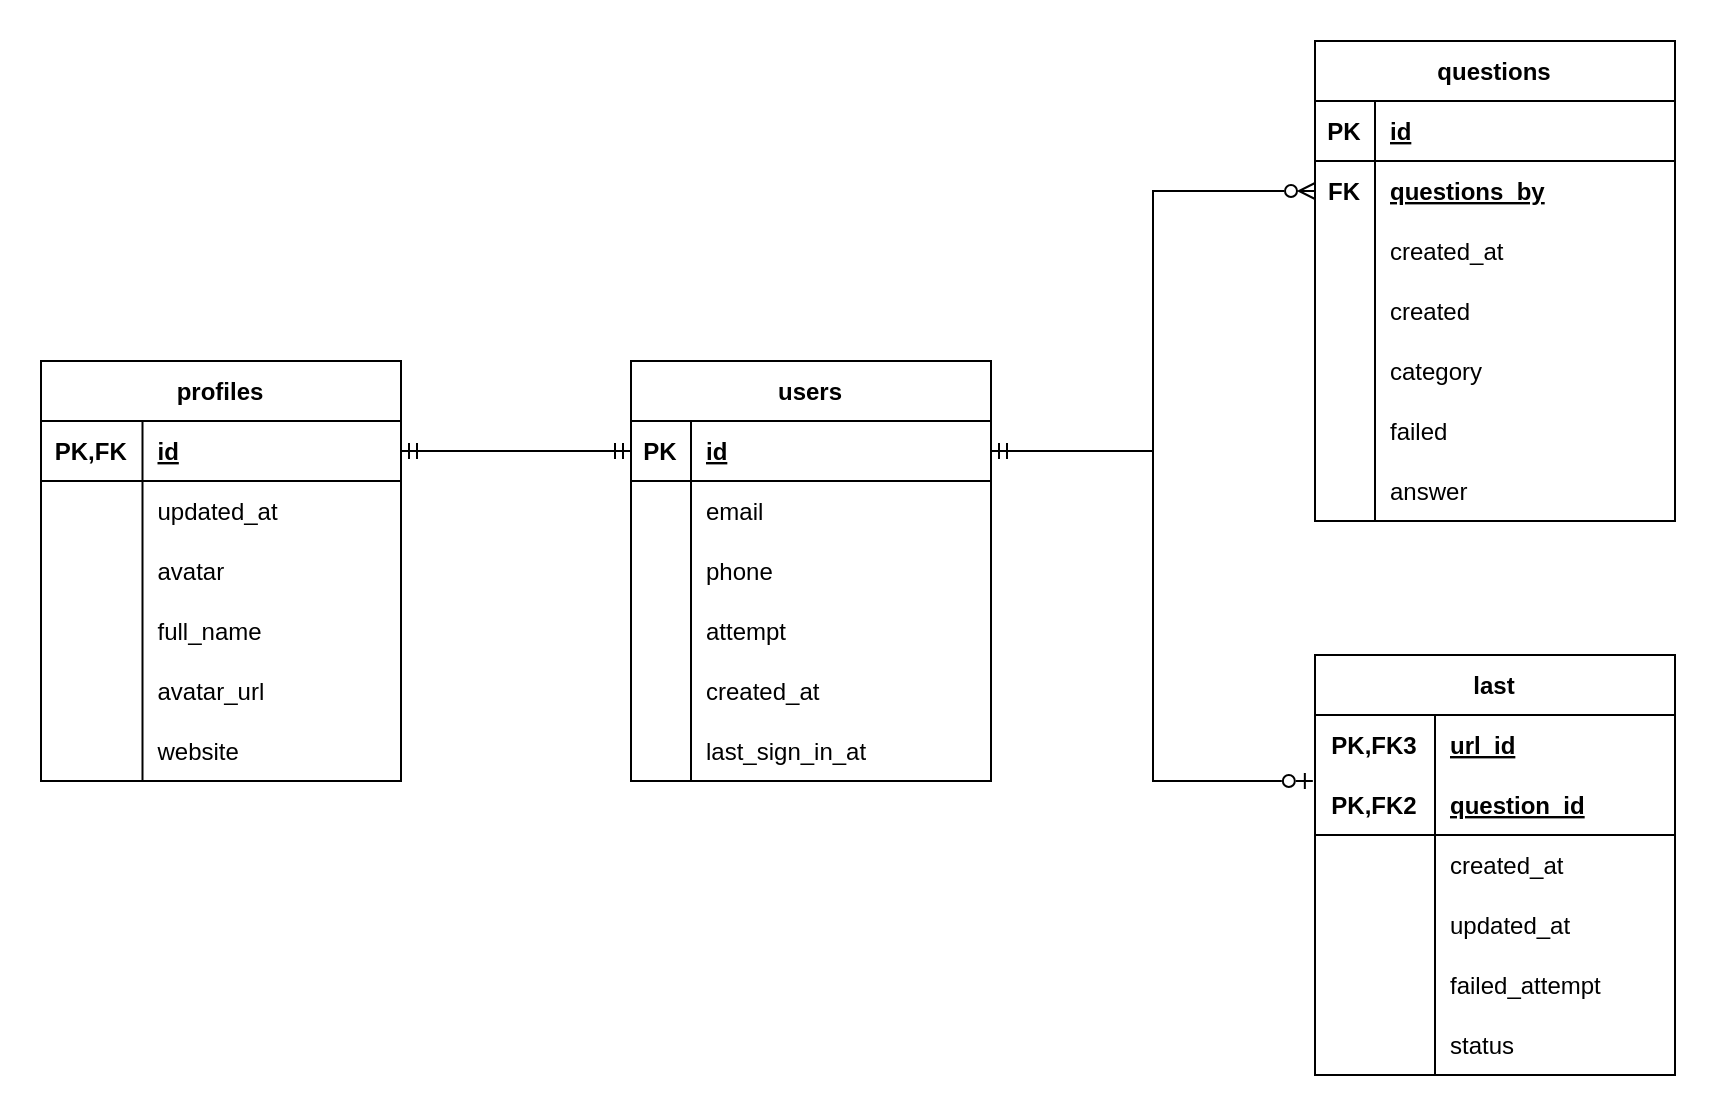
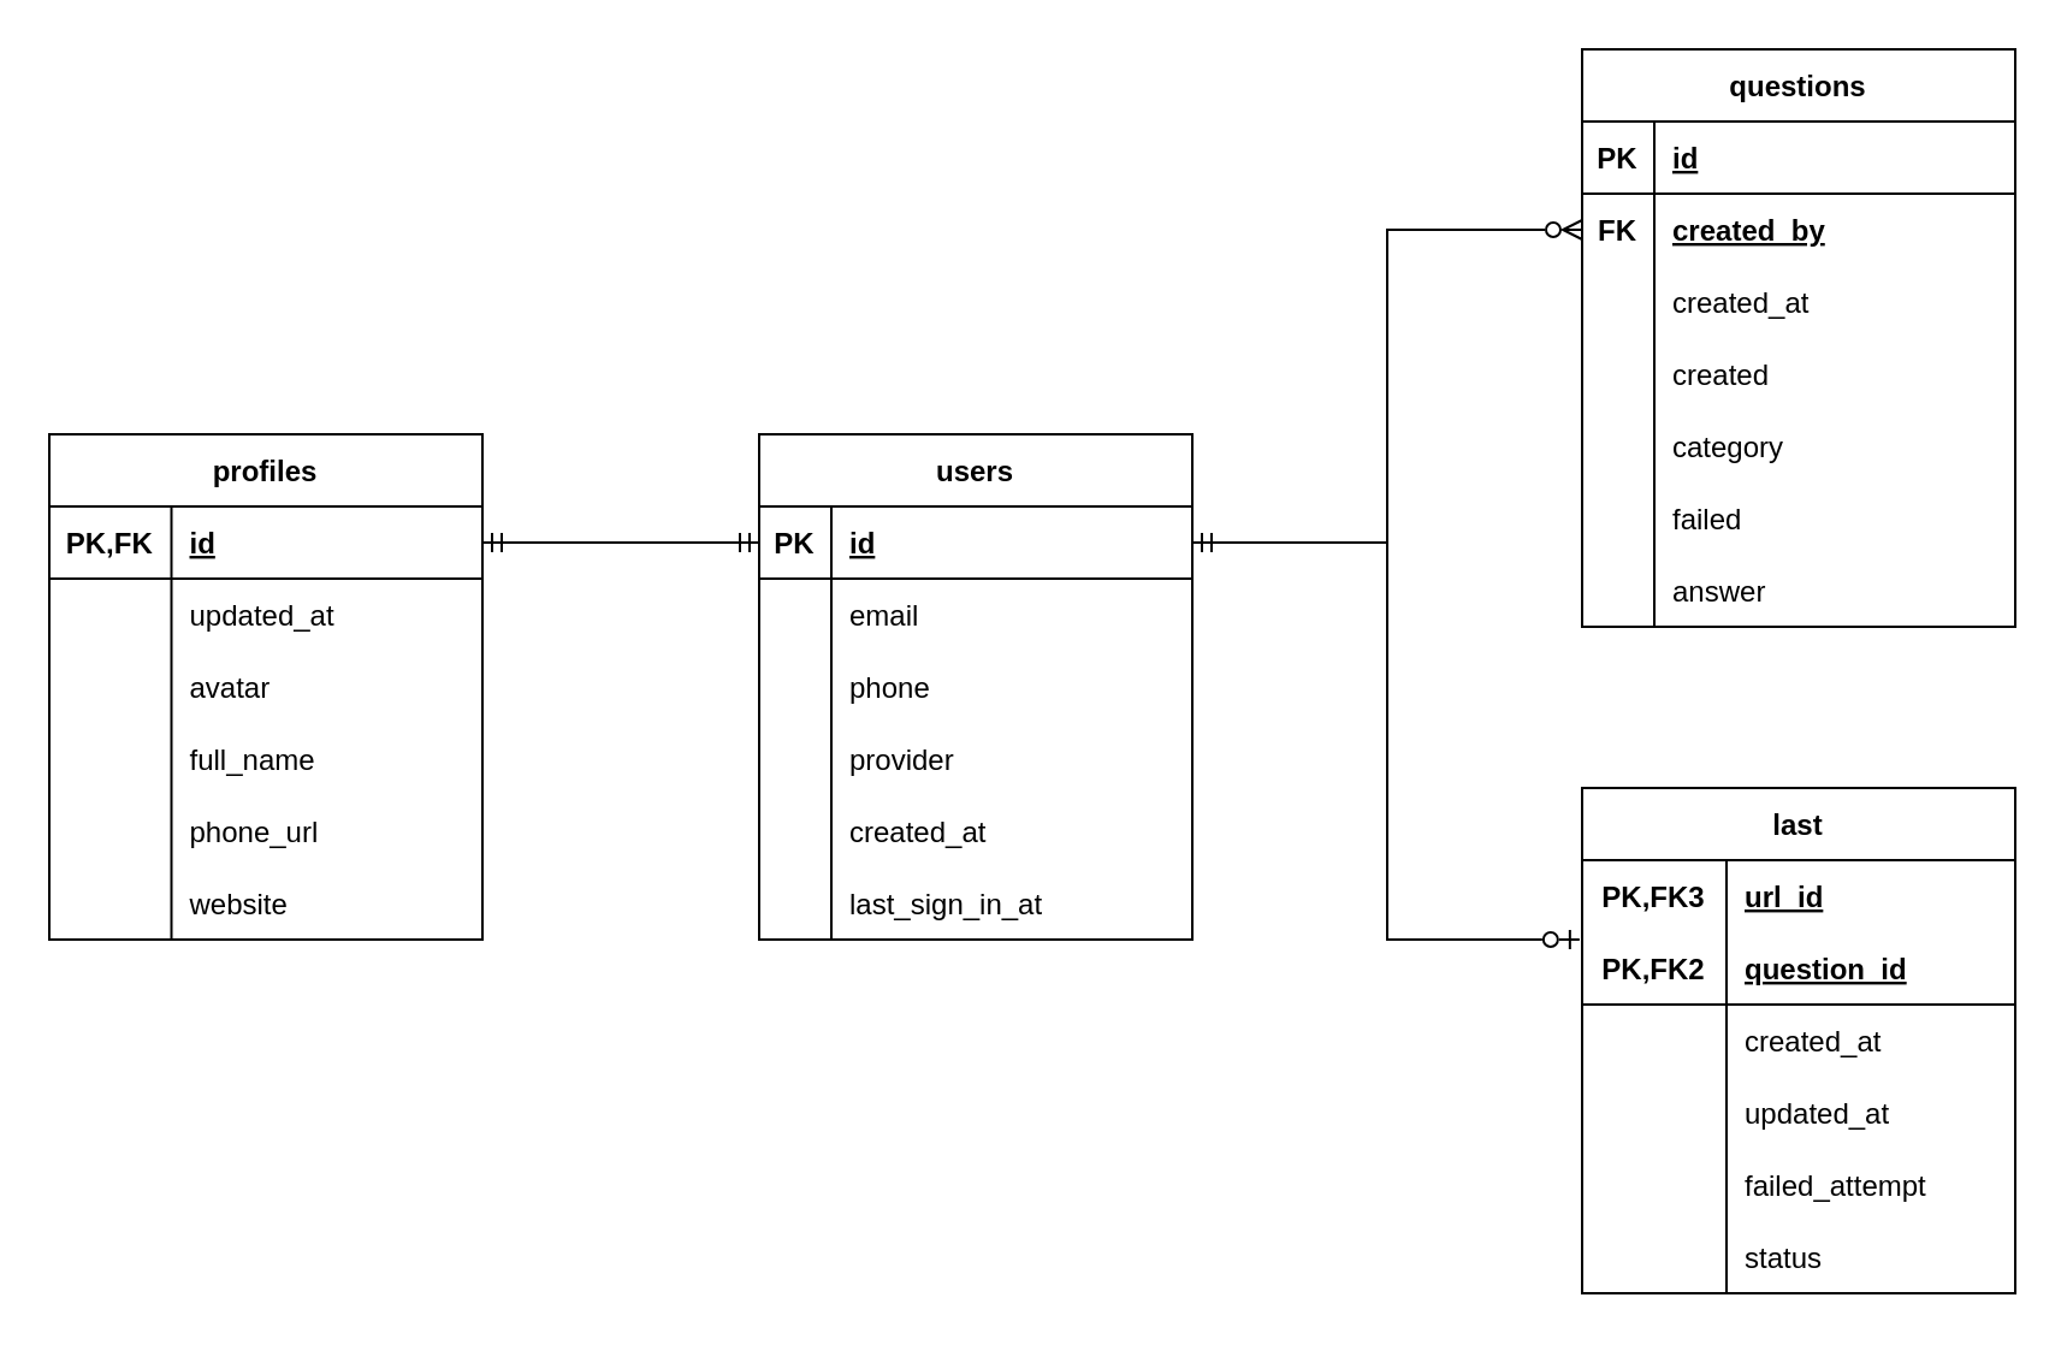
- <mxCell id="46" value="questions_by" style="shape=partialRectangle;connectable=0;fillColor=none;top=0;left=0;bottom=0;right=0;align=left;spacingLeft=6;overflow=hidden;fontStyle=5" vertex="1" parent="44"><mxGeometry x="30" width="150" height="30" as="geometry"><mxRectangle width="150" height="30" as="alternateBounds" /></mxGeometry></mxCell>
+ <mxCell id="46" value="created_by" style="shape=partialRectangle;connectable=0;fillColor=none;top=0;left=0;bottom=0;right=0;align=left;spacingLeft=6;overflow=hidden;fontStyle=5" vertex="1" parent="44"><mxGeometry x="30" width="150" height="30" as="geometry"><mxRectangle width="150" height="30" as="alternateBounds" /></mxGeometry></mxCell>
- <mxCell id="14" value="attempt" style="shape=partialRectangle;connectable=0;fillColor=none;top=0;left=0;bottom=0;right=0;align=left;spacingLeft=6;overflow=hidden;" vertex="1" parent="12"><mxGeometry x="30" width="150" height="30" as="geometry"><mxRectangle width="150" height="30" as="alternateBounds" /></mxGeometry></mxCell>
+ <mxCell id="14" value="provider" style="shape=partialRectangle;connectable=0;fillColor=none;top=0;left=0;bottom=0;right=0;align=left;spacingLeft=6;overflow=hidden;" vertex="1" parent="12"><mxGeometry x="30" width="150" height="30" as="geometry"><mxRectangle width="150" height="30" as="alternateBounds" /></mxGeometry></mxCell>
- <mxCell id="36" value="avatar_url" style="shape=partialRectangle;connectable=0;fillColor=none;top=0;left=0;bottom=0;right=0;align=left;spacingLeft=6;overflow=hidden;" vertex="1" parent="34"><mxGeometry x="50.75" width="129.25" height="30" as="geometry"><mxRectangle width="129.25" height="30" as="alternateBounds" /></mxGeometry></mxCell>
+ <mxCell id="36" value="phone_url" style="shape=partialRectangle;connectable=0;fillColor=none;top=0;left=0;bottom=0;right=0;align=left;spacingLeft=6;overflow=hidden;" vertex="1" parent="34"><mxGeometry x="50.75" width="129.25" height="30" as="geometry"><mxRectangle width="129.25" height="30" as="alternateBounds" /></mxGeometry></mxCell>
